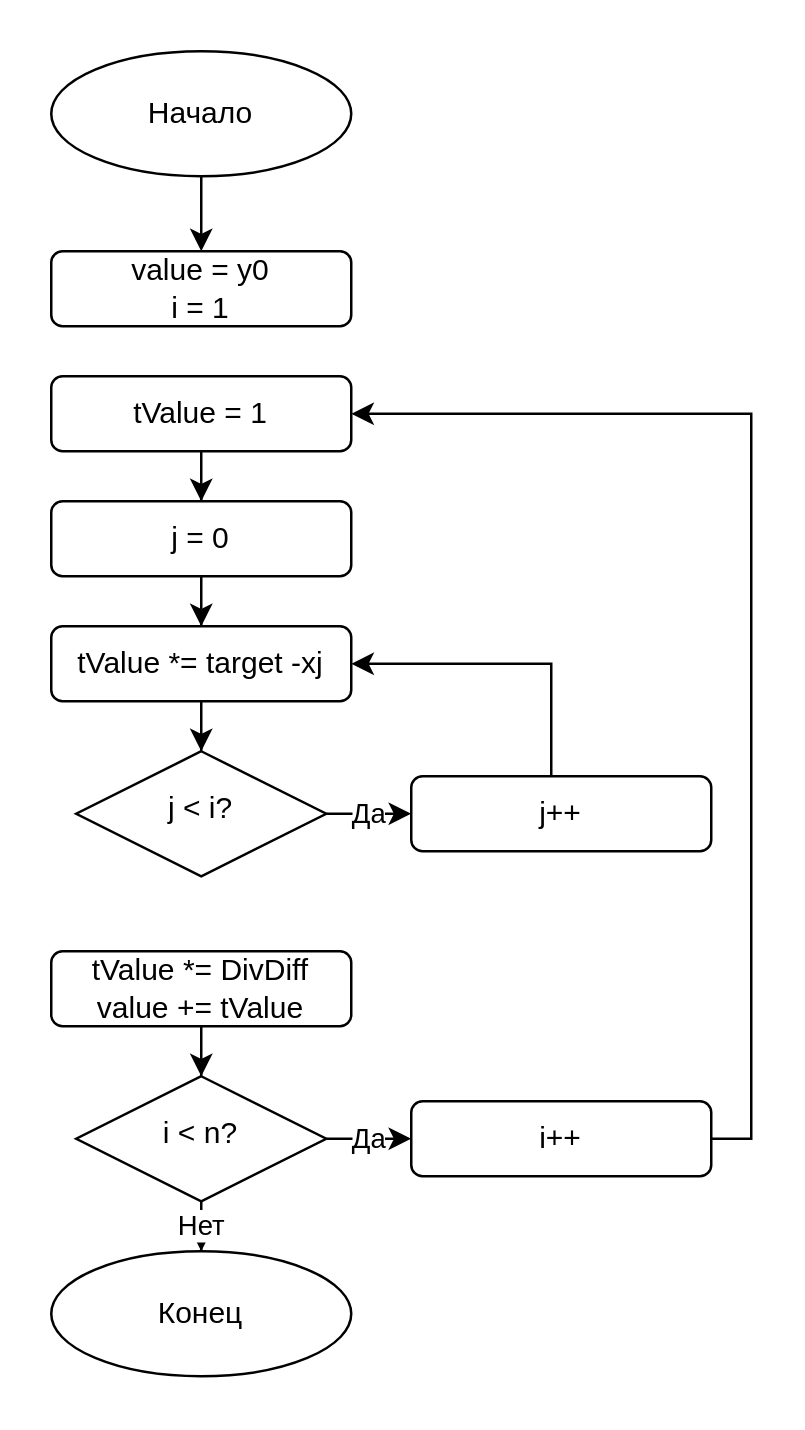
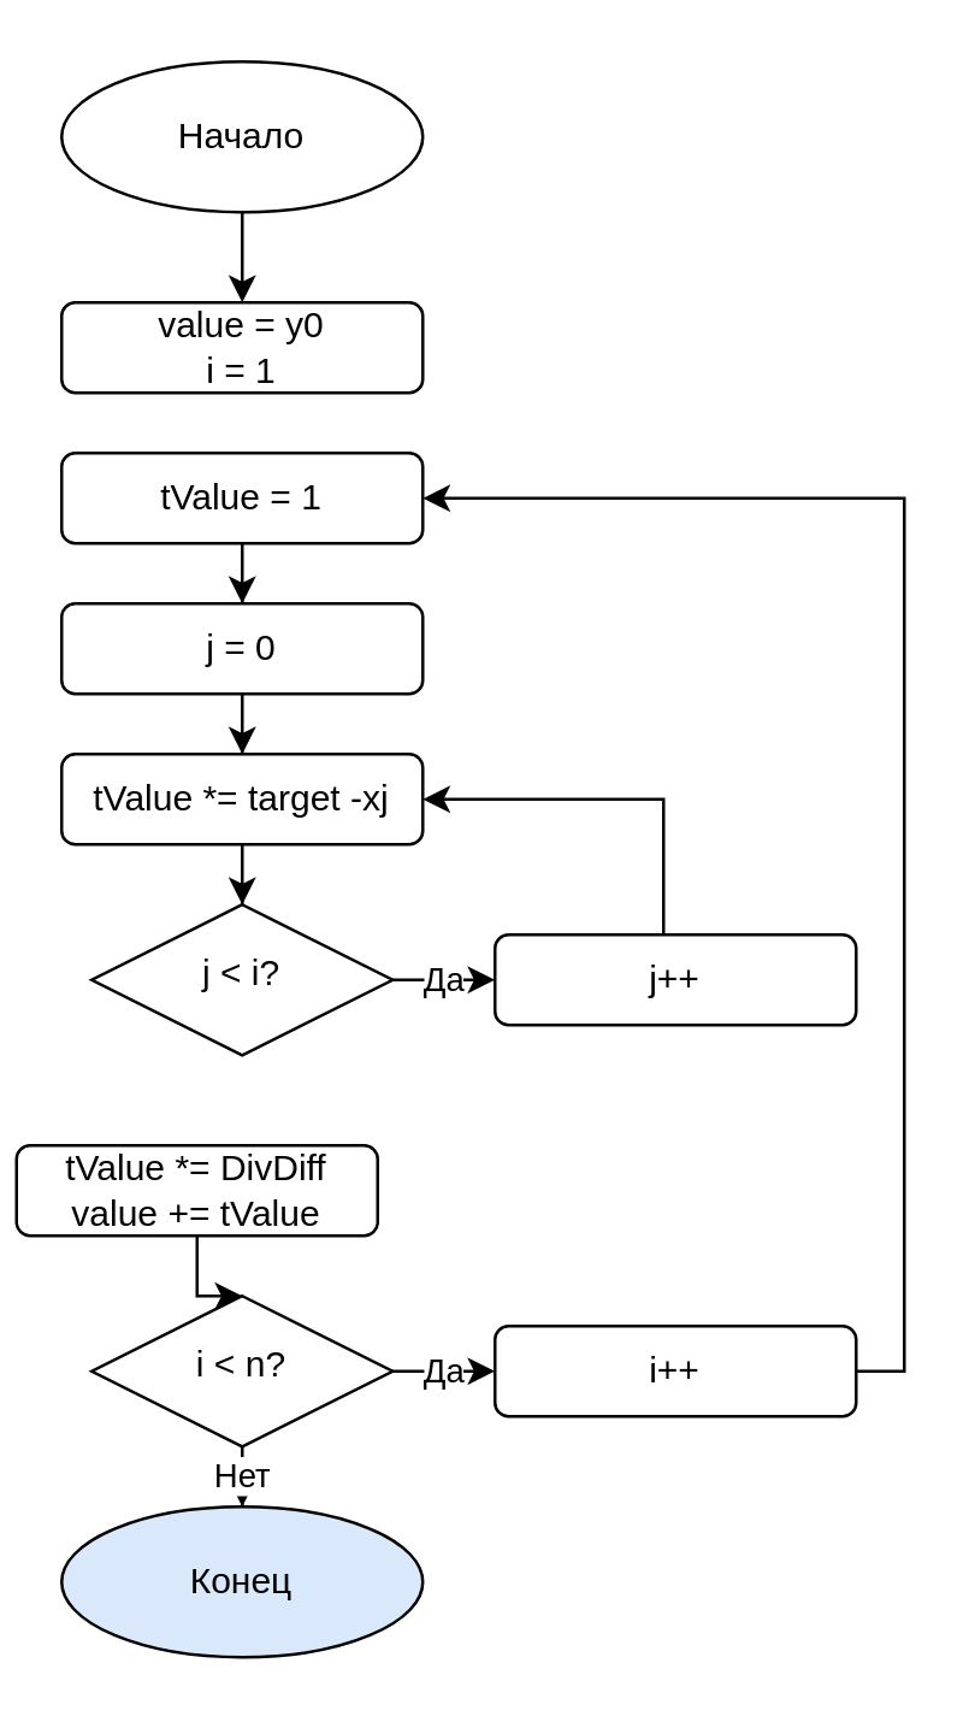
- <mxCell id="16" value="tValue *= DivDiff&lt;div&gt;value += tValue&lt;/div&gt;" style="rounded=1;whiteSpace=wrap;html=1;" vertex="1" parent="1"><mxGeometry x="20" y="380" width="120" height="30" as="geometry" /></mxCell>
+ <mxCell id="16" value="tValue *= DivDiff&lt;div&gt;value += tValue&lt;/div&gt;" style="rounded=1;whiteSpace=wrap;html=1;" vertex="1" parent="1"><mxGeometry x="5" y="380" width="120" height="30" as="geometry" /></mxCell>
- <mxCell id="22" value="Конец" style="ellipse;whiteSpace=wrap;html=1;" vertex="1" parent="1"><mxGeometry x="20" y="500" width="120" height="50" as="geometry" /></mxCell>
+ <mxCell id="22" value="Конец" style="ellipse;whiteSpace=wrap;html=1;fillColor=#dae8fc;" vertex="1" parent="1"><mxGeometry x="20" y="500" width="120" height="50" as="geometry" /></mxCell>
